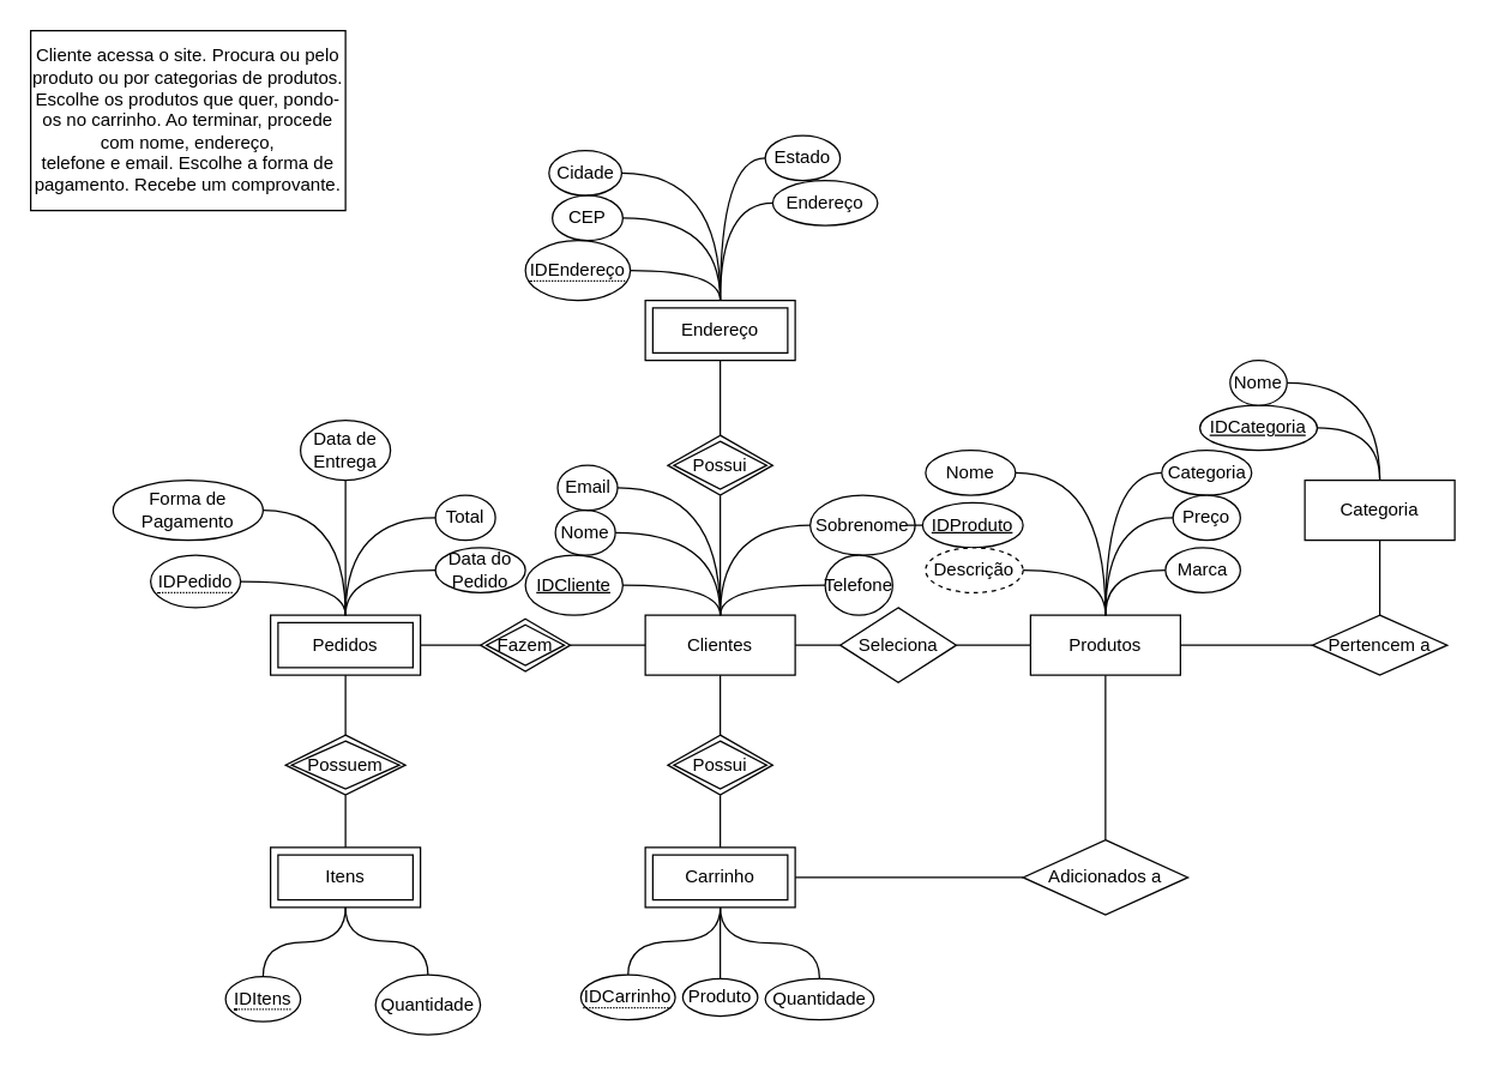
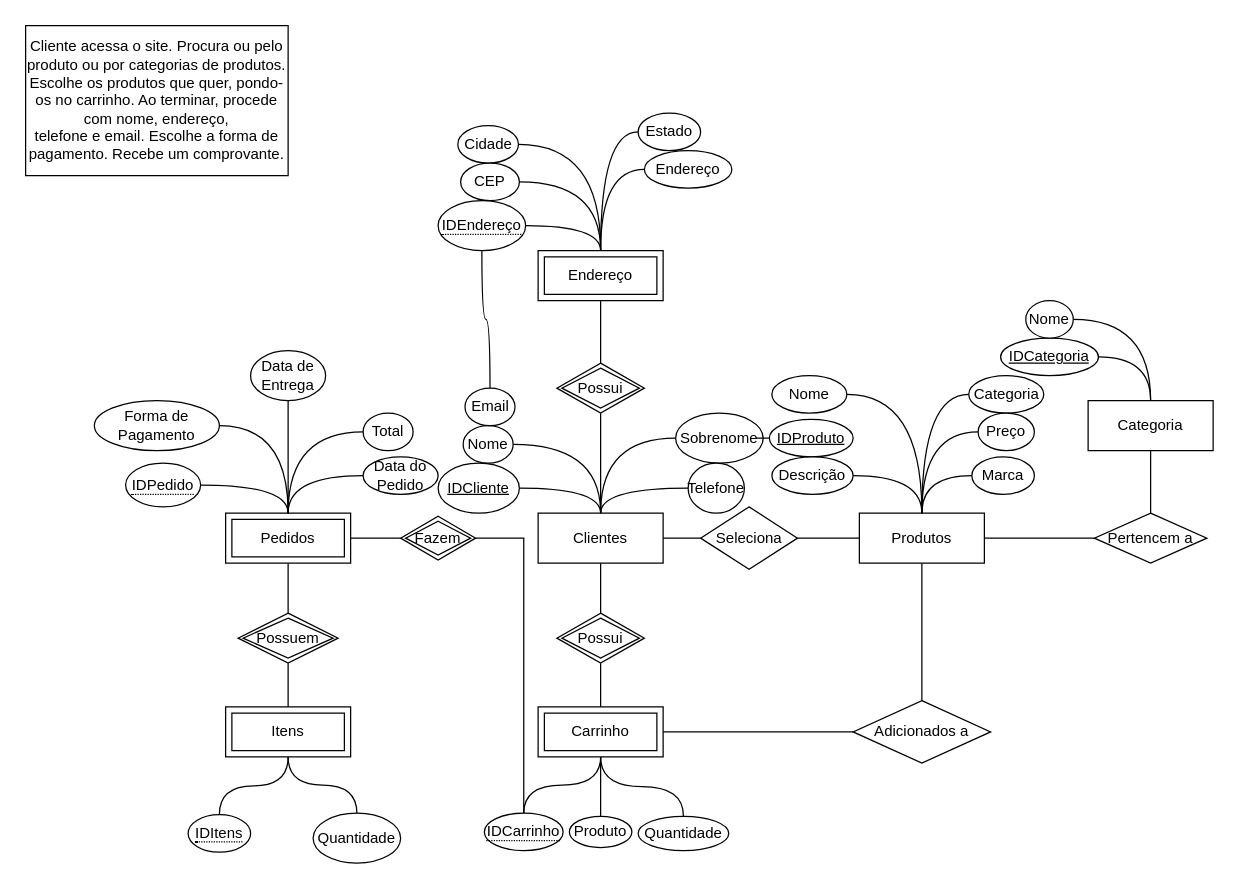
- <mxCell id="86" style="edgeStyle=orthogonalEdgeStyle;rounded=0;orthogonalLoop=1;jettySize=auto;html=1;entryX=0.5;entryY=0;entryDx=0;entryDy=0;curved=1;endArrow=none;endFill=0;" parent="1" source="87" target="6" edge="1"><mxGeometry relative="1" as="geometry" /></mxCell>
+ <mxCell id="86" style="edgeStyle=orthogonalEdgeStyle;rounded=0;orthogonalLoop=1;jettySize=auto;html=1;curved=1;endArrow=none;endFill=0;" parent="1" source="87" target="73" edge="1"><mxGeometry relative="1" as="geometry" /></mxCell>
- <mxCell id="36" value="Descrição" style="ellipse;whiteSpace=wrap;html=1;align=center;dashed=1;" parent="1" vertex="1"><mxGeometry x="617" y="365" width="65" height="30" as="geometry" /></mxCell>
+ <mxCell id="36" value="Descrição" style="ellipse;whiteSpace=wrap;html=1;align=center;" parent="1" vertex="1"><mxGeometry x="617" y="365" width="65" height="30" as="geometry" /></mxCell>
- <mxCell id="26" value="" style="edgeStyle=orthogonalEdgeStyle;rounded=0;orthogonalLoop=1;jettySize=auto;html=1;endArrow=none;endFill=0;" parent="1" source="28" target="6" edge="1"><mxGeometry relative="1" as="geometry" /></mxCell>
+ <mxCell id="26" value="" style="edgeStyle=orthogonalEdgeStyle;rounded=0;orthogonalLoop=1;jettySize=auto;html=1;endArrow=none;endFill=0;" parent="1" source="28" target="59" edge="1"><mxGeometry relative="1" as="geometry" /></mxCell>
